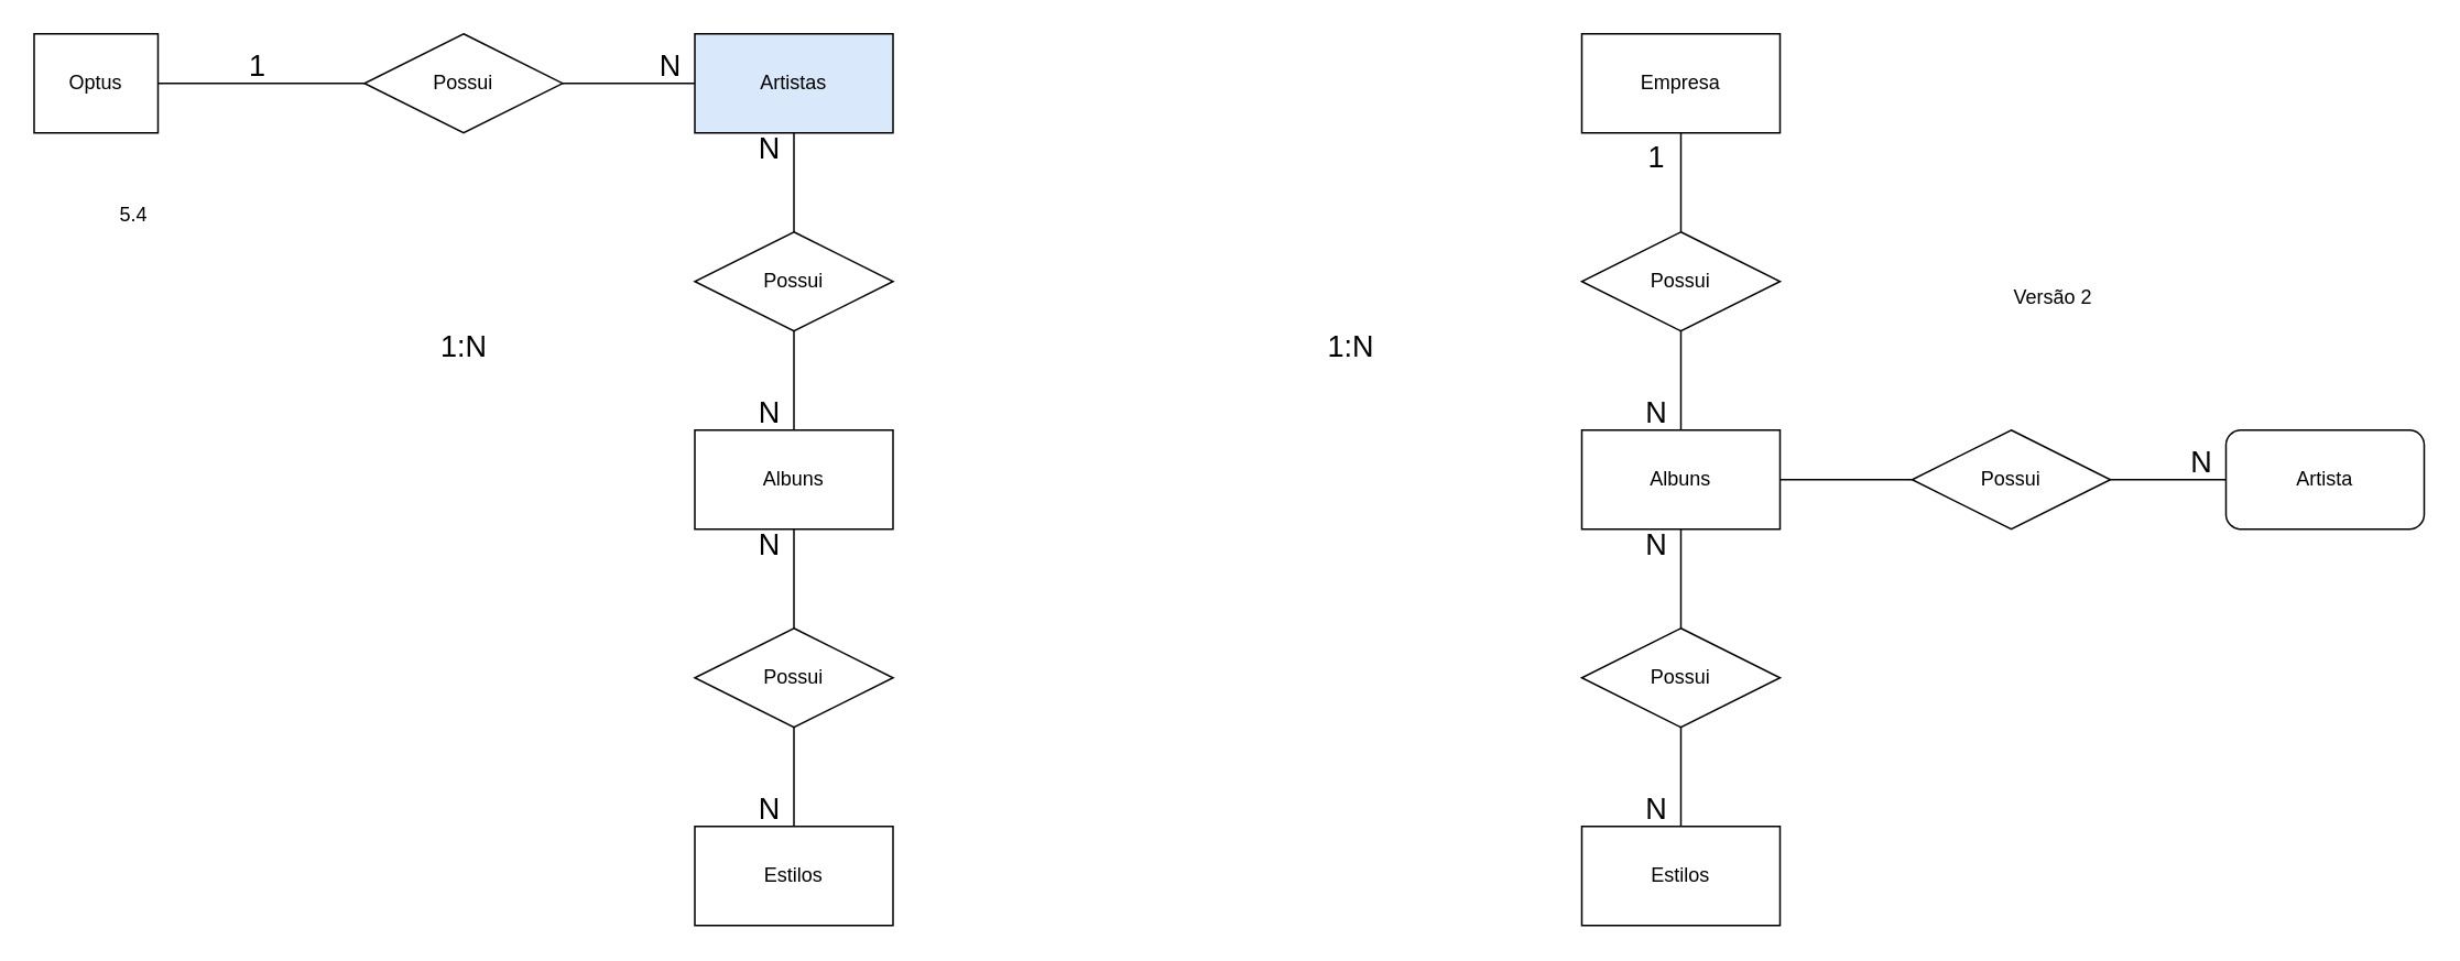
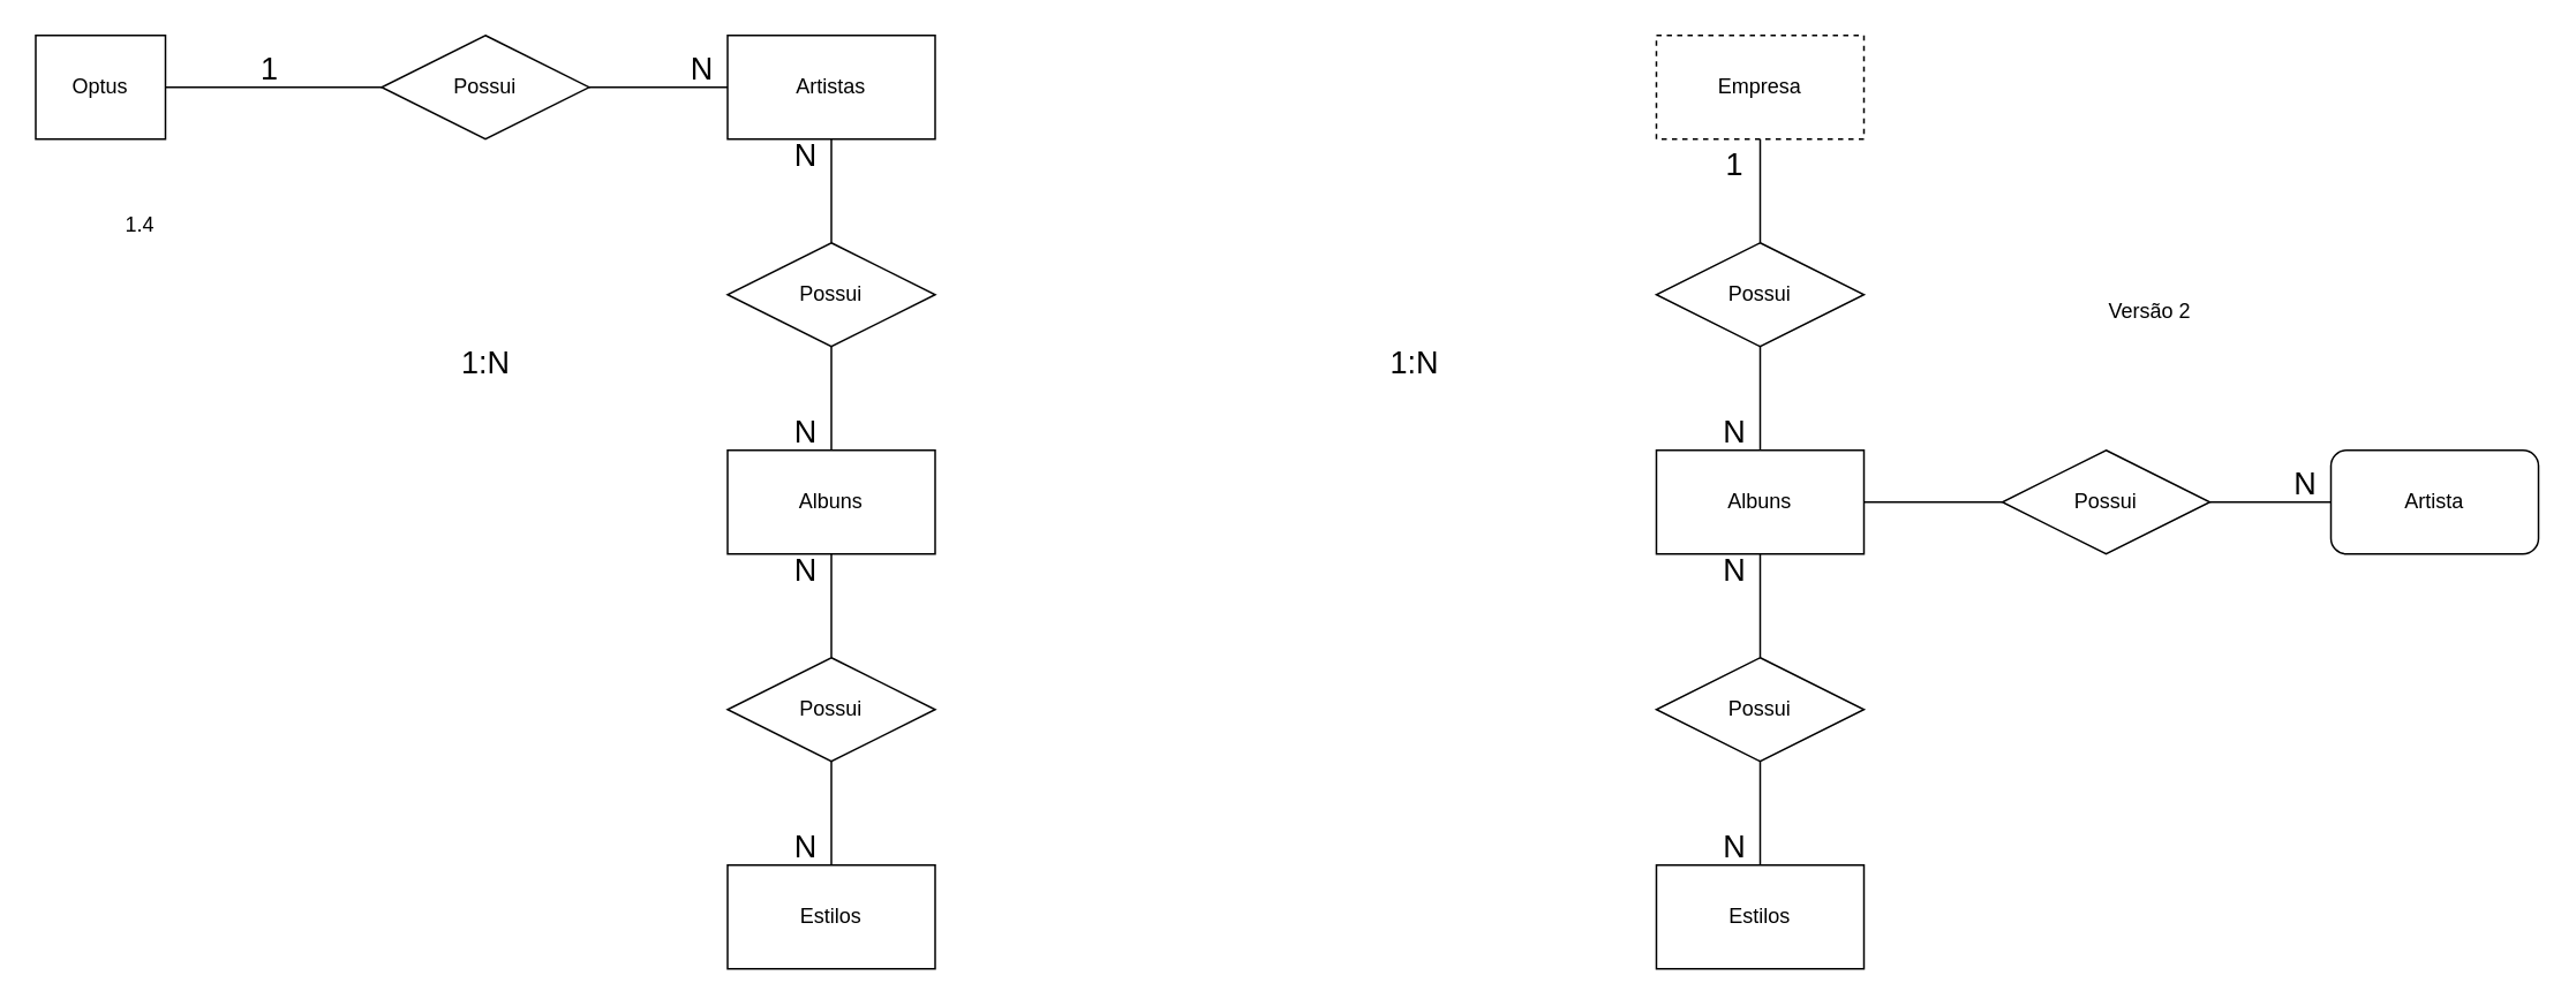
- <mxCell id="7" value="Artistas" style="rounded=0;whiteSpace=wrap;html=1;fillColor=#dae8fc;" parent="1" vertex="1"><mxGeometry x="420" y="20" width="120" height="60" as="geometry" /></mxCell>
+ <mxCell id="7" value="Artistas" style="rounded=0;whiteSpace=wrap;html=1;" parent="1" vertex="1"><mxGeometry x="420" y="20" width="120" height="60" as="geometry" /></mxCell>
- <mxCell id="23" value="Empresa" style="rounded=0;whiteSpace=wrap;html=1;" parent="1" vertex="1"><mxGeometry x="957" y="20" width="120" height="60" as="geometry" /></mxCell>
+ <mxCell id="23" value="Empresa" style="rounded=0;whiteSpace=wrap;html=1;dashed=1;" parent="1" vertex="1"><mxGeometry x="957" y="20" width="120" height="60" as="geometry" /></mxCell>
- <mxCell id="2" value="5.4" style="text;html=1;align=center;verticalAlign=middle;resizable=0;points=[];autosize=1;strokeColor=none;" parent="1" vertex="1"><mxGeometry x="65" y="120" width="30" height="20" as="geometry" /></mxCell>
+ <mxCell id="2" value="1.4" style="text;html=1;align=center;verticalAlign=middle;resizable=0;points=[];autosize=1;strokeColor=none;" parent="1" vertex="1"><mxGeometry x="65" y="120" width="30" height="20" as="geometry" /></mxCell>
